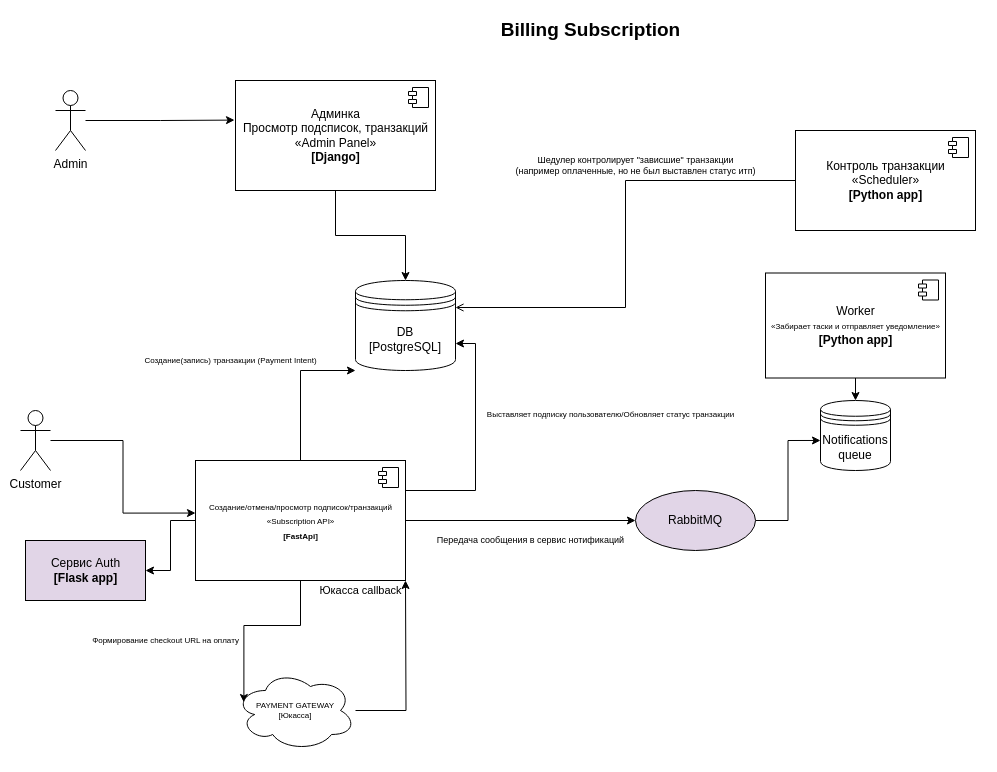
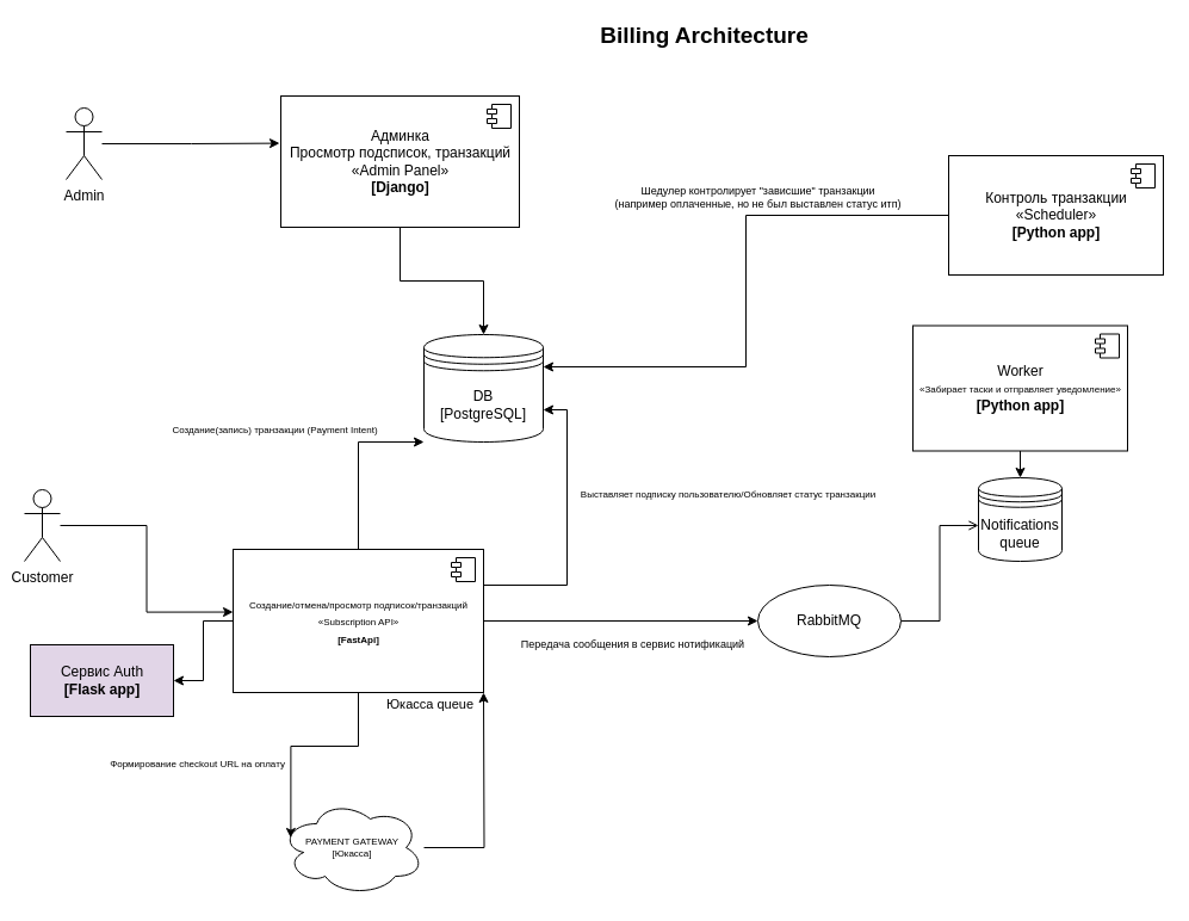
- <mxCell id="35" value="&lt;b&gt;&lt;font style=&quot;font-size: 19px;&quot;&gt;Billing Subscription&lt;/font&gt;&lt;/b&gt;" style="text;html=1;align=center;verticalAlign=middle;resizable=0;points=[];autosize=1;strokeColor=none;fillColor=none;fontSize=9;" parent="1" vertex="1"><mxGeometry x="495" y="20" width="190" height="20" as="geometry" /></mxCell>
+ <mxCell id="35" value="&lt;b&gt;&lt;font style=&quot;font-size: 19px;&quot;&gt;Billing Architecture&lt;/font&gt;&lt;/b&gt;" style="text;html=1;align=center;verticalAlign=middle;resizable=0;points=[];autosize=1;strokeColor=none;fillColor=none;fontSize=9;" parent="1" vertex="1"><mxGeometry x="495" y="20" width="190" height="20" as="geometry" /></mxCell>
- <mxCell id="31" style="edgeStyle=orthogonalEdgeStyle;rounded=0;orthogonalLoop=1;jettySize=auto;html=1;entryX=1;entryY=0.3;entryDx=0;entryDy=0;fontSize=9;endArrow=open;" parent="1" source="32" target="16" edge="1"><mxGeometry relative="1" as="geometry" /></mxCell>
+ <mxCell id="31" style="edgeStyle=orthogonalEdgeStyle;rounded=0;orthogonalLoop=1;jettySize=auto;html=1;entryX=1;entryY=0.3;entryDx=0;entryDy=0;fontSize=9;" parent="1" source="32" target="16" edge="1"><mxGeometry relative="1" as="geometry" /></mxCell>
- <mxCell id="22" style="edgeStyle=orthogonalEdgeStyle;rounded=0;orthogonalLoop=1;jettySize=auto;html=1;entryX=0;entryY=0.571;entryDx=0;entryDy=0;entryPerimeter=0;fontSize=9;" parent="1" source="23" target="25" edge="1"><mxGeometry relative="1" as="geometry" /></mxCell>
+ <mxCell id="22" style="edgeStyle=orthogonalEdgeStyle;rounded=0;orthogonalLoop=1;jettySize=auto;html=1;entryX=0;entryY=0.571;entryDx=0;entryDy=0;entryPerimeter=0;fontSize=9;endArrow=open;" parent="1" source="23" target="25" edge="1"><mxGeometry relative="1" as="geometry" /></mxCell>
- <mxCell id="23" value="&lt;span style=&quot;&quot;&gt;RabbitMQ&lt;/span&gt;" style="ellipse;whiteSpace=wrap;html=1;fillColor=#e1d5e7;" parent="1" vertex="1"><mxGeometry x="635" y="490" width="120" height="60" as="geometry" /></mxCell>
+ <mxCell id="23" value="&lt;span style=&quot;&quot;&gt;RabbitMQ&lt;/span&gt;" style="ellipse;whiteSpace=wrap;html=1;" parent="1" vertex="1"><mxGeometry x="635" y="490" width="120" height="60" as="geometry" /></mxCell>
- <mxCell id="21" value="Юкасса callback" style="text;html=1;align=center;verticalAlign=middle;resizable=0;points=[];autosize=1;strokeColor=none;fillColor=none;fontSize=11;" parent="1" vertex="1"><mxGeometry x="310" y="580" width="100" height="20" as="geometry" /></mxCell>
+ <mxCell id="21" value="Юкасса queue" style="text;html=1;align=center;verticalAlign=middle;resizable=0;points=[];autosize=1;strokeColor=none;fillColor=none;fontSize=11;" parent="1" vertex="1"><mxGeometry x="310" y="580" width="100" height="20" as="geometry" /></mxCell>
